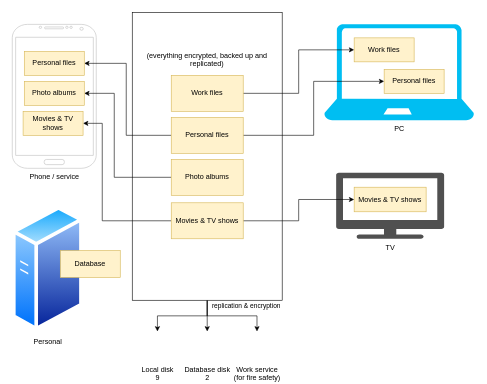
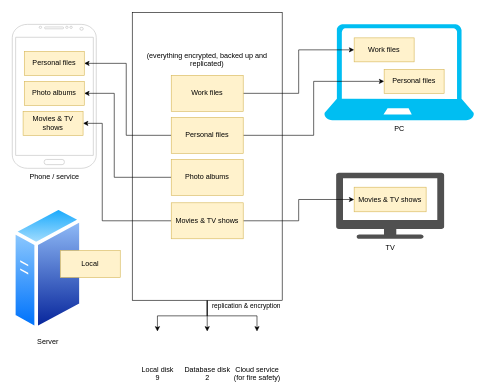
- <mxCell id="18" value="Database" style="rounded=0;whiteSpace=wrap;html=1;fillColor=#fff2cc;strokeColor=#d6b656;" parent="1" vertex="1"><mxGeometry x="100" y="417" width="100" height="45" as="geometry" /></mxCell>
+ <mxCell id="18" value="Local" style="rounded=0;whiteSpace=wrap;html=1;fillColor=#fff2cc;strokeColor=#d6b656;" parent="1" vertex="1"><mxGeometry x="100" y="417" width="100" height="45" as="geometry" /></mxCell>
- <mxCell id="16" value="Personal" style="aspect=fixed;perimeter=ellipsePerimeter;html=1;align=center;shadow=0;dashed=0;spacingTop=3;image;image=img/lib/active_directory/generic_server.svg;" parent="1" vertex="1"><mxGeometry x="20" y="342" width="118" height="210" as="geometry" /></mxCell>
+ <mxCell id="16" value="Server" style="aspect=fixed;perimeter=ellipsePerimeter;html=1;align=center;shadow=0;dashed=0;spacingTop=3;image;image=img/lib/active_directory/generic_server.svg;" parent="1" vertex="1"><mxGeometry x="20" y="342" width="118" height="210" as="geometry" /></mxCell>
- <mxCell id="27" value="Work service&lt;br&gt;(for fire safety)" style="shape=image;html=1;verticalAlign=top;verticalLabelPosition=bottom;labelBackgroundColor=#ffffff;imageAspect=0;aspect=fixed;image=https://cdn0.iconfinder.com/data/icons/30-hardware-line-icons/64/HDD-128.png" vertex="1" parent="1"><mxGeometry x="403" y="552" width="50" height="50" as="geometry" /></mxCell>
+ <mxCell id="27" value="Cloud service&lt;br&gt;(for fire safety)" style="shape=image;html=1;verticalAlign=top;verticalLabelPosition=bottom;labelBackgroundColor=#ffffff;imageAspect=0;aspect=fixed;image=https://cdn0.iconfinder.com/data/icons/30-hardware-line-icons/64/HDD-128.png" vertex="1" parent="1"><mxGeometry x="403" y="552" width="50" height="50" as="geometry" /></mxCell>
